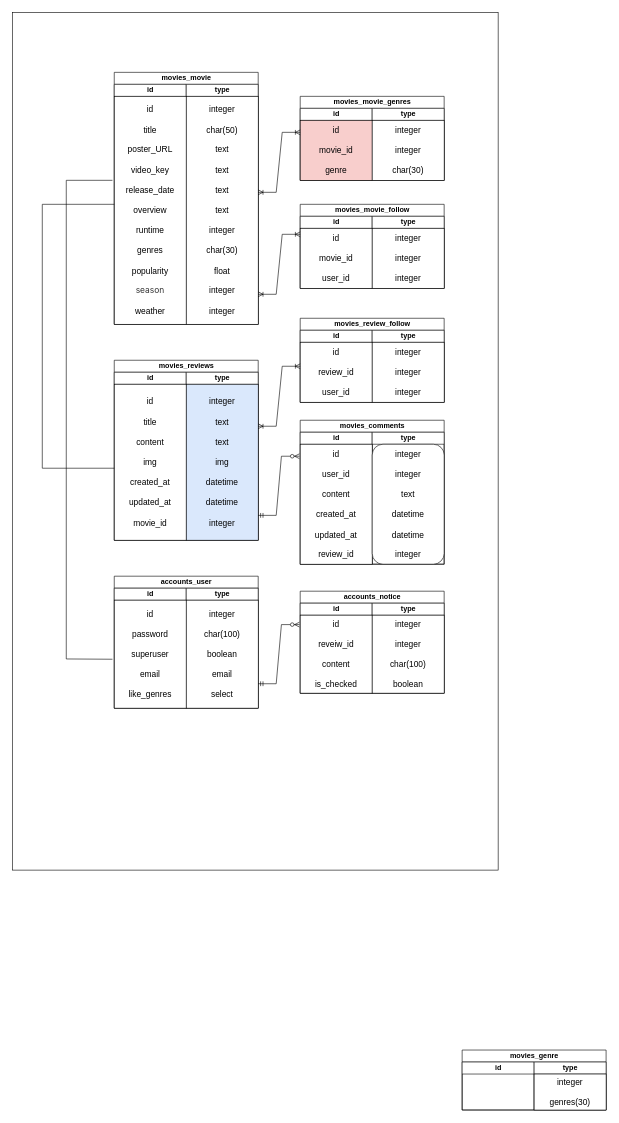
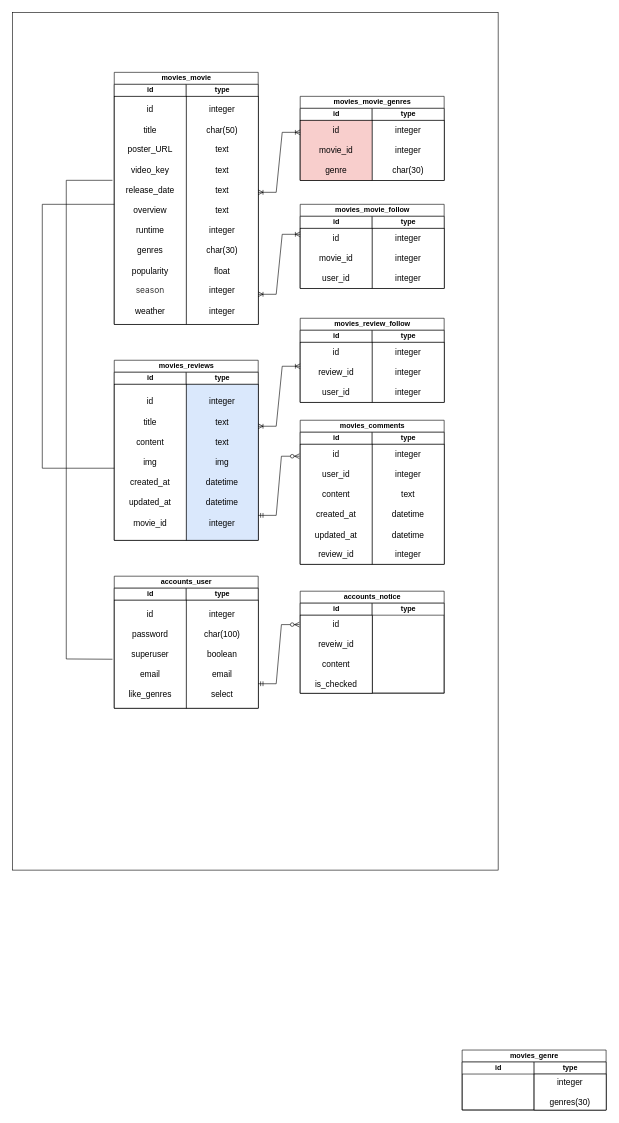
- <mxCell id="31" value="&lt;font style=&quot;font-size: 14px;&quot;&gt;integer&lt;br&gt;&lt;br&gt;integer&lt;br&gt;&lt;br&gt;text&lt;br&gt;&lt;br&gt;datetime&lt;br&gt;&lt;br&gt;datetime&lt;br&gt;&lt;br&gt;integer&lt;br&gt;&lt;/font&gt;" style="whiteSpace=wrap;html=1;rounded=1;" vertex="1" parent="1"><mxGeometry x="620" y="740" width="120" height="200" as="geometry" /></mxCell>
+ <mxCell id="31" value="&lt;font style=&quot;font-size: 14px;&quot;&gt;integer&lt;br&gt;&lt;br&gt;integer&lt;br&gt;&lt;br&gt;text&lt;br&gt;&lt;br&gt;datetime&lt;br&gt;&lt;br&gt;datetime&lt;br&gt;&lt;br&gt;integer&lt;br&gt;&lt;/font&gt;" style="whiteSpace=wrap;html=1;" vertex="1" parent="1"><mxGeometry x="620" y="740" width="120" height="200" as="geometry" /></mxCell>
- <mxCell id="41" value="&lt;font style=&quot;font-size: 14px;&quot;&gt;integer&lt;br&gt;&lt;br&gt;integer&lt;br&gt;&lt;br&gt;char(100)&lt;br&gt;&lt;br&gt;boolean&lt;br&gt;&lt;/font&gt;" style="whiteSpace=wrap;html=1;" vertex="1" parent="1"><mxGeometry x="620" y="1025" width="120" height="130" as="geometry" /></mxCell>
